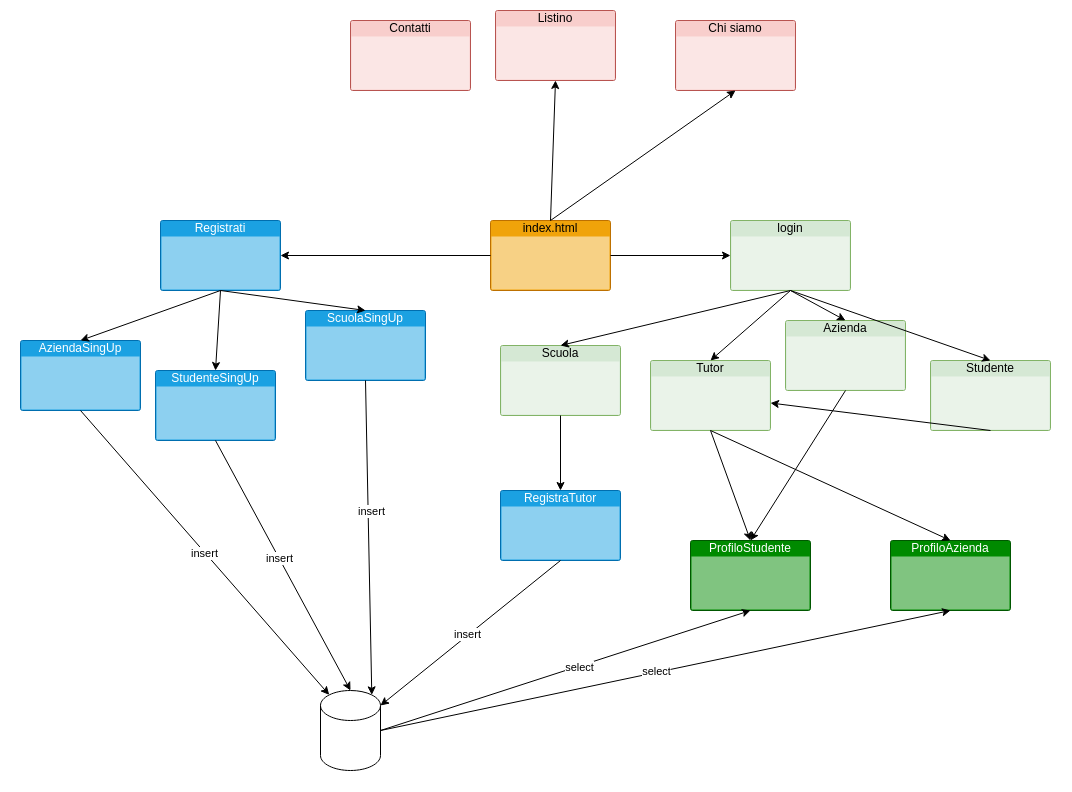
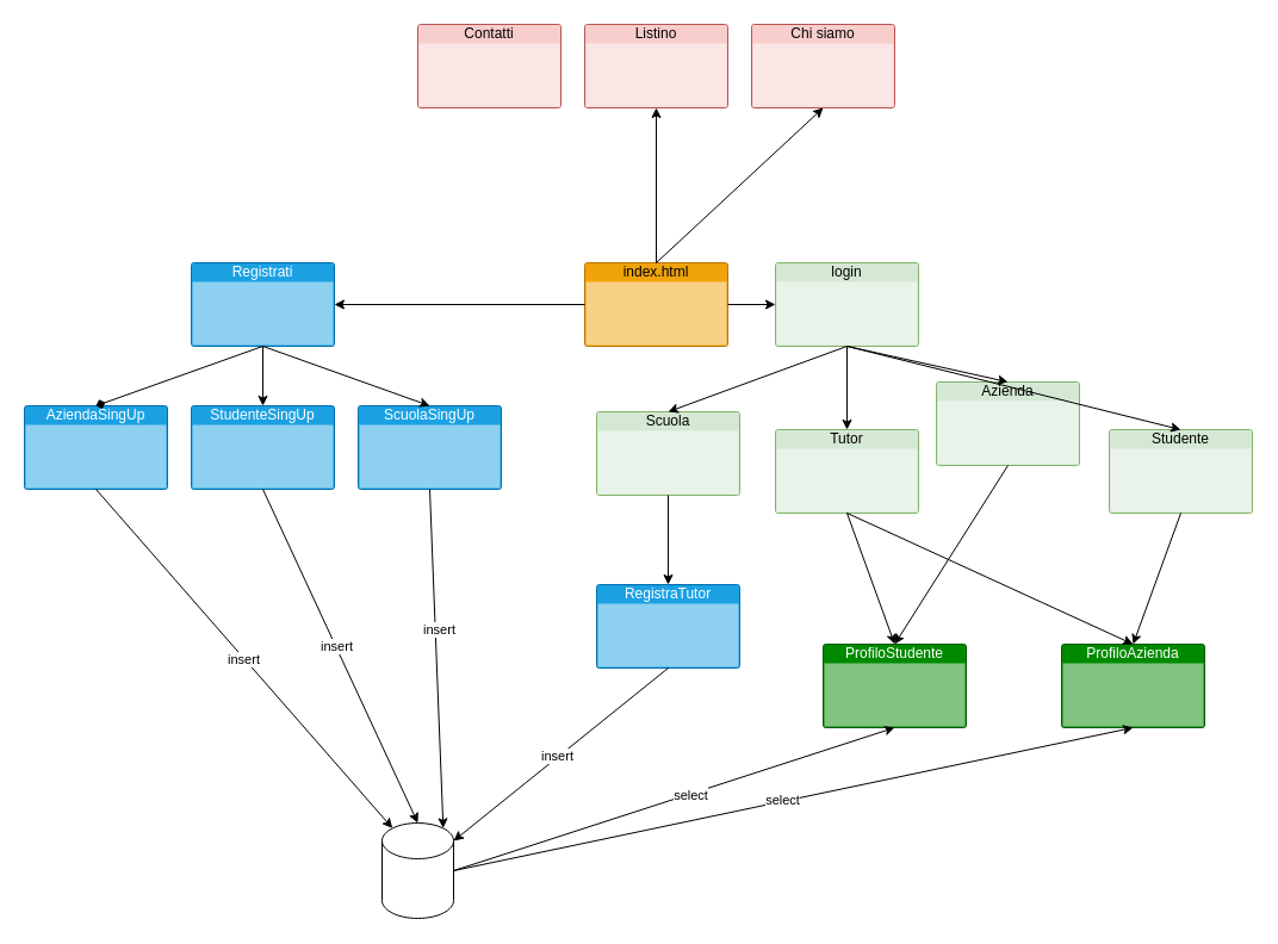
- <mxCell id="5" value="Listino" style="html=1;whiteSpace=wrap;strokeColor=#b85450;fillColor=#f8cecc;labelPosition=center;verticalLabelPosition=middle;verticalAlign=top;align=center;fontSize=12;outlineConnect=0;spacingTop=-6;sketch=0;shape=mxgraph.sitemap.page;" vertex="1" parent="1"><mxGeometry x="495" y="10" width="120" height="70" as="geometry" /></mxCell>
+ <mxCell id="5" value="Listino" style="html=1;whiteSpace=wrap;strokeColor=#b85450;fillColor=#f8cecc;labelPosition=center;verticalLabelPosition=middle;verticalAlign=top;align=center;fontSize=12;outlineConnect=0;spacingTop=-6;sketch=0;shape=mxgraph.sitemap.page;" vertex="1" parent="1"><mxGeometry x="490" y="20" width="120" height="70" as="geometry" /></mxCell>
- <mxCell id="3" value="Chi siamo" style="html=1;whiteSpace=wrap;strokeColor=#b85450;fillColor=#f8cecc;labelPosition=center;verticalLabelPosition=middle;verticalAlign=top;align=center;fontSize=12;outlineConnect=0;spacingTop=-6;sketch=0;shape=mxgraph.sitemap.page;" vertex="1" parent="1"><mxGeometry x="675" y="20" width="120" height="70" as="geometry" /></mxCell>
+ <mxCell id="3" value="Chi siamo" style="html=1;whiteSpace=wrap;strokeColor=#b85450;fillColor=#f8cecc;labelPosition=center;verticalLabelPosition=middle;verticalAlign=top;align=center;fontSize=12;outlineConnect=0;spacingTop=-6;sketch=0;shape=mxgraph.sitemap.page;" vertex="1" parent="1"><mxGeometry x="630" y="20" width="120" height="70" as="geometry" /></mxCell>
- <mxCell id="6" value="login" style="html=1;whiteSpace=wrap;strokeColor=#82b366;fillColor=#d5e8d4;labelPosition=center;verticalLabelPosition=middle;verticalAlign=top;align=center;fontSize=12;outlineConnect=0;spacingTop=-6;sketch=0;shape=mxgraph.sitemap.page;" vertex="1" parent="1"><mxGeometry x="730" y="220" width="120" height="70" as="geometry" /></mxCell>
+ <mxCell id="6" value="login" style="html=1;whiteSpace=wrap;strokeColor=#82b366;fillColor=#d5e8d4;labelPosition=center;verticalLabelPosition=middle;verticalAlign=top;align=center;fontSize=12;outlineConnect=0;spacingTop=-6;sketch=0;shape=mxgraph.sitemap.page;" vertex="1" parent="1"><mxGeometry x="650" y="220" width="120" height="70" as="geometry" /></mxCell>
- <mxCell id="33" value="" style="endArrow=classic;html=1;rounded=0;entryX=0.5;entryY=0;entryDx=0;entryDy=0;entryPerimeter=0;exitX=0.5;exitY=1;exitDx=0;exitDy=0;exitPerimeter=0;" edge="1" parent="1" source="13" target="14"><mxGeometry width="50" height="50" relative="1" as="geometry"><mxPoint x="220" y="400" as="sourcePoint" /><mxPoint x="270" y="350" as="targetPoint" /></mxGeometry></mxCell>
+ <mxCell id="33" value="" style="endArrow=diamond;html=1;rounded=0;entryX=0.5;entryY=0;entryDx=0;entryDy=0;entryPerimeter=0;exitX=0.5;exitY=1;exitDx=0;exitDy=0;exitPerimeter=0;" edge="1" parent="1" source="13" target="14"><mxGeometry width="50" height="50" relative="1" as="geometry"><mxPoint x="220" y="400" as="sourcePoint" /><mxPoint x="270" y="350" as="targetPoint" /></mxGeometry></mxCell>
- <mxCell id="16" value="ScuolaSingUp" style="html=1;whiteSpace=wrap;strokeColor=#006EAF;fillColor=#1ba1e2;labelPosition=center;verticalLabelPosition=middle;verticalAlign=top;align=center;fontSize=12;outlineConnect=0;spacingTop=-6;fontColor=#ffffff;sketch=0;shape=mxgraph.sitemap.page;" vertex="1" parent="1"><mxGeometry x="305" y="310" width="120" height="70" as="geometry" /></mxCell>
+ <mxCell id="16" value="ScuolaSingUp" style="html=1;whiteSpace=wrap;strokeColor=#006EAF;fillColor=#1ba1e2;labelPosition=center;verticalLabelPosition=middle;verticalAlign=top;align=center;fontSize=12;outlineConnect=0;spacingTop=-6;fontColor=#ffffff;sketch=0;shape=mxgraph.sitemap.page;" vertex="1" parent="1"><mxGeometry x="300" y="340" width="120" height="70" as="geometry" /></mxCell>
- <mxCell id="15" value="StudenteSingUp" style="html=1;whiteSpace=wrap;strokeColor=#006EAF;fillColor=#1ba1e2;labelPosition=center;verticalLabelPosition=middle;verticalAlign=top;align=center;fontSize=12;outlineConnect=0;spacingTop=-6;fontColor=#ffffff;sketch=0;shape=mxgraph.sitemap.page;" vertex="1" parent="1"><mxGeometry x="155" y="370" width="120" height="70" as="geometry" /></mxCell>
+ <mxCell id="15" value="StudenteSingUp" style="html=1;whiteSpace=wrap;strokeColor=#006EAF;fillColor=#1ba1e2;labelPosition=center;verticalLabelPosition=middle;verticalAlign=top;align=center;fontSize=12;outlineConnect=0;spacingTop=-6;fontColor=#ffffff;sketch=0;shape=mxgraph.sitemap.page;" vertex="1" parent="1"><mxGeometry x="160" y="340" width="120" height="70" as="geometry" /></mxCell>
- <mxCell id="26" value="" style="endArrow=classic;html=1;rounded=0;exitX=0.5;exitY=1;exitDx=0;exitDy=0;exitPerimeter=0;" edge="1" parent="1" source="7" target="9"><mxGeometry width="50" height="50" relative="1" as="geometry"><mxPoint x="520" y="540" as="sourcePoint" /><mxPoint x="570" y="490" as="targetPoint" /></mxGeometry></mxCell>
+ <mxCell id="26" value="" style="endArrow=classic;html=1;rounded=0;entryX=0.5;entryY=0;entryDx=0;entryDy=0;entryPerimeter=0;exitX=0.5;exitY=1;exitDx=0;exitDy=0;exitPerimeter=0;" edge="1" parent="1" source="7" target="10"><mxGeometry width="50" height="50" relative="1" as="geometry"><mxPoint x="520" y="540" as="sourcePoint" /><mxPoint x="570" y="490" as="targetPoint" /></mxGeometry></mxCell>
